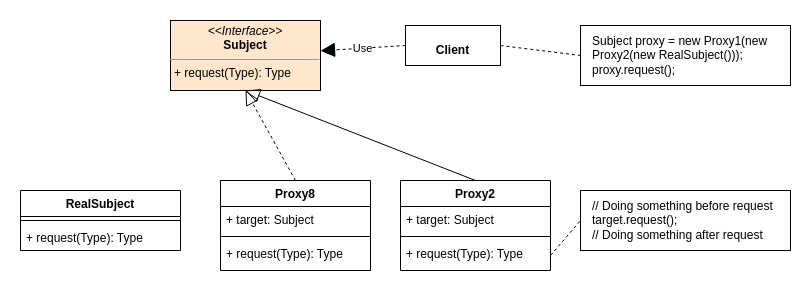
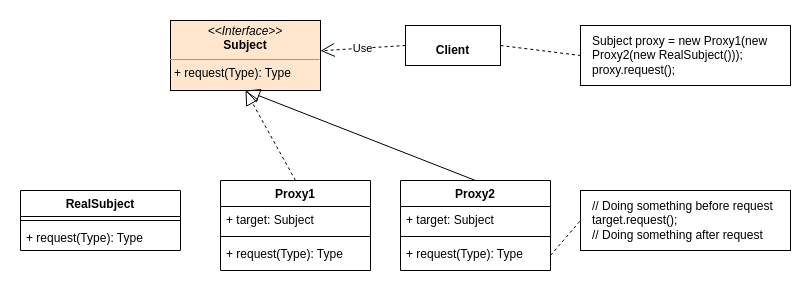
- <mxCell id="19" value="Use" style="endArrow=block;endSize=12;dashed=1;html=1;exitX=0;exitY=0.5;exitDx=0;exitDy=0;" edge="1" parent="1" source="18" target="2"><mxGeometry width="160" relative="1" as="geometry"><mxPoint x="280" y="280" as="sourcePoint" /><mxPoint x="440" y="280" as="targetPoint" /></mxGeometry></mxCell>
+ <mxCell id="19" value="Use" style="endArrow=open;endSize=12;dashed=1;html=1;exitX=0;exitY=0.5;exitDx=0;exitDy=0;" edge="1" parent="1" source="18" target="2"><mxGeometry width="160" relative="1" as="geometry"><mxPoint x="280" y="280" as="sourcePoint" /><mxPoint x="440" y="280" as="targetPoint" /></mxGeometry></mxCell>
- <mxCell id="6" value="Proxy8" style="swimlane;fontStyle=1;align=center;verticalAlign=top;childLayout=stackLayout;horizontal=1;startSize=26;horizontalStack=0;resizeParent=1;resizeParentMax=0;resizeLast=0;collapsible=1;marginBottom=0;" vertex="1" parent="1"><mxGeometry x="220" y="180" width="150" height="90" as="geometry" /></mxCell>
+ <mxCell id="6" value="Proxy1" style="swimlane;fontStyle=1;align=center;verticalAlign=top;childLayout=stackLayout;horizontal=1;startSize=26;horizontalStack=0;resizeParent=1;resizeParentMax=0;resizeLast=0;collapsible=1;marginBottom=0;" vertex="1" parent="1"><mxGeometry x="220" y="180" width="150" height="90" as="geometry" /></mxCell>
